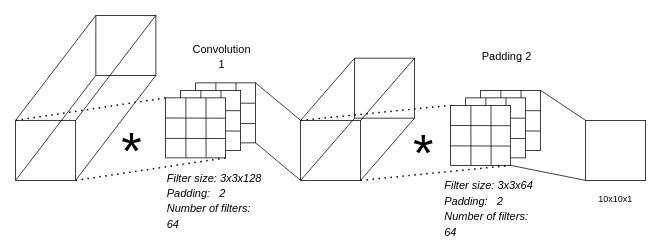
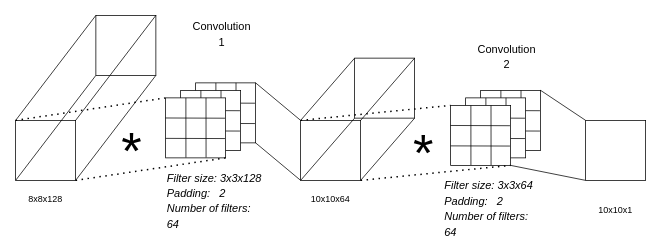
- <mxCell id="54" value="&lt;span class=&quot;TextRun SCXW79887169 BCX2&quot; style=&quot;font-size: 11pt; line-height: 20.504px; font-family: Calibri, &amp;quot;Calibri_EmbeddedFont&amp;quot;, &amp;quot;Calibri_MSFontService&amp;quot;, sans-serif;&quot; data-contrast=&quot;auto&quot; lang=&quot;EN-US&quot;&gt;&lt;span class=&quot;NormalTextRun SCXW79887169 BCX2&quot;&gt;Convolution 1&lt;br&gt;&lt;/span&gt;&lt;/span&gt;" style="text;html=1;strokeColor=none;fillColor=none;align=center;verticalAlign=middle;whiteSpace=wrap;rounded=0;" vertex="1" parent="1"><mxGeometry x="250" y="60" width="90" height="30" as="geometry" /></mxCell>
+ <mxCell id="54" value="&lt;span class=&quot;TextRun SCXW79887169 BCX2&quot; style=&quot;font-size: 11pt; line-height: 20.504px; font-family: Calibri, &amp;quot;Calibri_EmbeddedFont&amp;quot;, &amp;quot;Calibri_MSFontService&amp;quot;, sans-serif;&quot; data-contrast=&quot;auto&quot; lang=&quot;EN-US&quot;&gt;&lt;span class=&quot;NormalTextRun SCXW79887169 BCX2&quot;&gt;Convolution 1&lt;br&gt;&lt;/span&gt;&lt;/span&gt;" style="text;html=1;strokeColor=none;fillColor=none;align=center;verticalAlign=middle;whiteSpace=wrap;rounded=0;" vertex="1" parent="1"><mxGeometry x="250" y="30" width="90" height="30" as="geometry" /></mxCell>
- <mxCell id="55" value="&lt;span class=&quot;TextRun SCXW79887169 BCX2&quot; style=&quot;font-size: 11pt; line-height: 20.504px; font-family: Calibri, &amp;quot;Calibri_EmbeddedFont&amp;quot;, &amp;quot;Calibri_MSFontService&amp;quot;, sans-serif;&quot; data-contrast=&quot;auto&quot; lang=&quot;EN-US&quot;&gt;&lt;span class=&quot;NormalTextRun SCXW79887169 BCX2&quot;&gt;Padding 2&lt;br&gt;&lt;/span&gt;&lt;/span&gt;" style="text;html=1;strokeColor=none;fillColor=none;align=center;verticalAlign=middle;whiteSpace=wrap;rounded=0;" vertex="1" parent="1"><mxGeometry x="630" y="60" width="90" height="30" as="geometry" /></mxCell>
+ <mxCell id="55" value="&lt;span class=&quot;TextRun SCXW79887169 BCX2&quot; style=&quot;font-size: 11pt; line-height: 20.504px; font-family: Calibri, &amp;quot;Calibri_EmbeddedFont&amp;quot;, &amp;quot;Calibri_MSFontService&amp;quot;, sans-serif;&quot; data-contrast=&quot;auto&quot; lang=&quot;EN-US&quot;&gt;&lt;span class=&quot;NormalTextRun SCXW79887169 BCX2&quot;&gt;Convolution 2&lt;br&gt;&lt;/span&gt;&lt;/span&gt;" style="text;html=1;strokeColor=none;fillColor=none;align=center;verticalAlign=middle;whiteSpace=wrap;rounded=0;" vertex="1" parent="1"><mxGeometry x="630" y="60" width="90" height="30" as="geometry" /></mxCell>
+ <mxCell id="8" value="8x8x128" style="text;html=1;strokeColor=none;fillColor=none;align=center;verticalAlign=middle;whiteSpace=wrap;rounded=0;" vertex="1" parent="1"><mxGeometry x="30" y="250" width="60" height="30" as="geometry" /></mxCell>
+ <mxCell id="15" value="10x10x64" style="text;html=1;strokeColor=none;fillColor=none;align=center;verticalAlign=middle;whiteSpace=wrap;rounded=0;" vertex="1" parent="1"><mxGeometry x="410" y="250" width="60" height="30" as="geometry" /></mxCell>
- <mxCell id="17" value="10x10x1" style="text;html=1;strokeColor=none;fillColor=none;align=center;verticalAlign=middle;whiteSpace=wrap;rounded=0;" vertex="1" parent="1"><mxGeometry x="790" y="250" width="60" height="30" as="geometry" /></mxCell>
+ <mxCell id="17" value="10x10x1" style="text;html=1;strokeColor=none;fillColor=none;align=center;verticalAlign=middle;whiteSpace=wrap;rounded=0;" vertex="1" parent="1"><mxGeometry x="790" y="265" width="60" height="30" as="geometry" /></mxCell>
